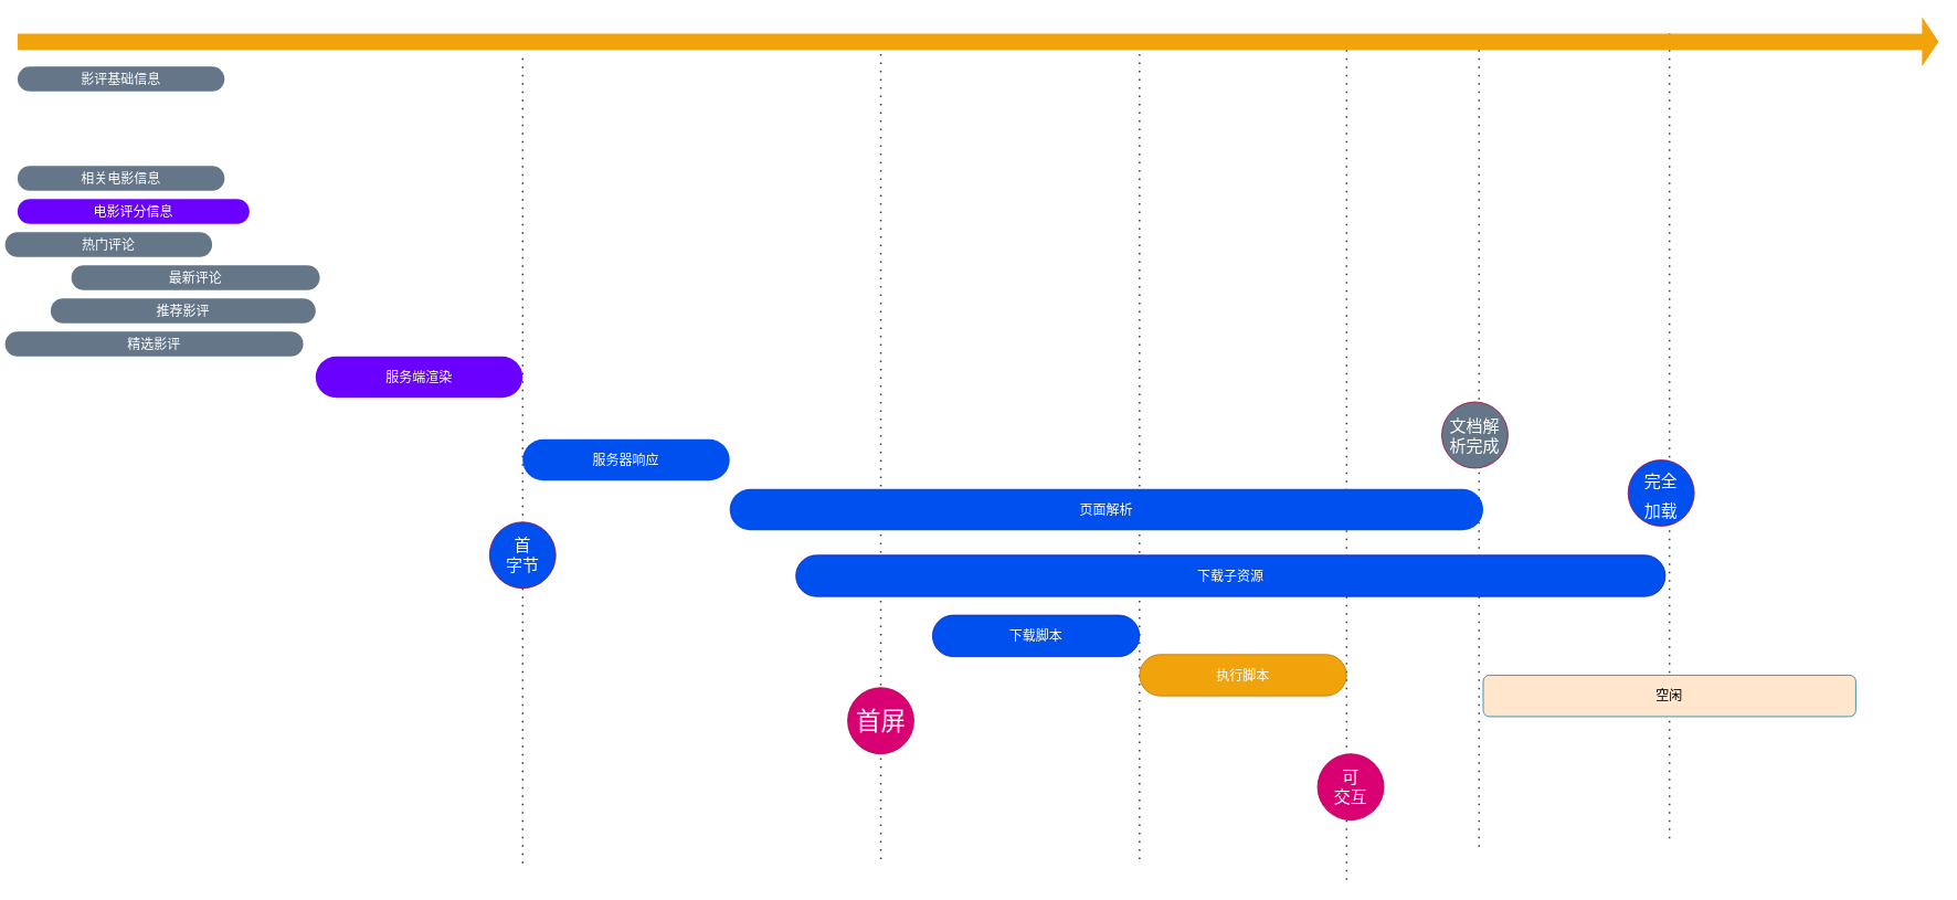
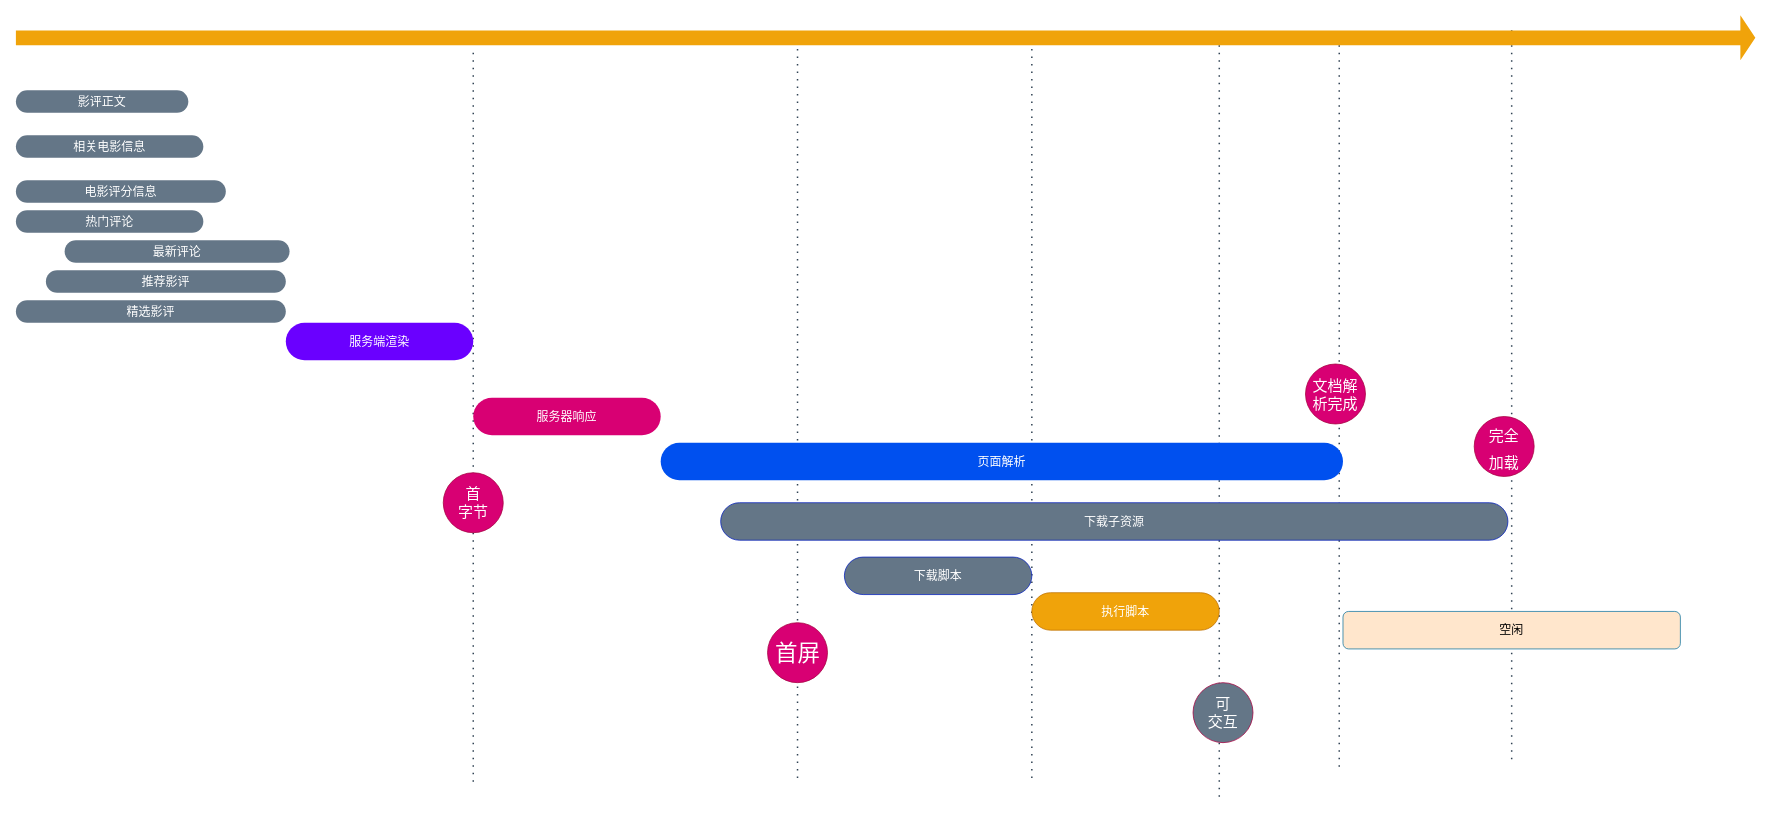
- <mxCell id="8" value="影评基础信息" style="rounded=1;whiteSpace=wrap;html=1;fillColor=#647687;strokeColor=none;fontColor=#ffffff;arcSize=50;fontSize=16;" vertex="1" parent="1"><mxGeometry x="20" y="80" width="250" height="30" as="geometry" /></mxCell>
+ <mxCell id="9" value="影评正文" style="rounded=1;whiteSpace=wrap;html=1;fillColor=#647687;strokeColor=none;fontColor=#ffffff;arcSize=50;fontSize=16;" vertex="1" parent="1"><mxGeometry x="20" y="120" width="230" height="30" as="geometry" /></mxCell>
- <mxCell id="10" value="相关电影信息" style="rounded=1;whiteSpace=wrap;html=1;fillColor=#647687;strokeColor=none;fontColor=#ffffff;arcSize=50;fontSize=16;" vertex="1" parent="1"><mxGeometry x="20" y="200" width="250" height="30" as="geometry" /></mxCell>
+ <mxCell id="10" value="相关电影信息" style="rounded=1;whiteSpace=wrap;html=1;fillColor=#647687;strokeColor=none;fontColor=#ffffff;arcSize=50;fontSize=16;" vertex="1" parent="1"><mxGeometry x="20" y="180" width="250" height="30" as="geometry" /></mxCell>
- <mxCell id="11" value="电影评分信息" style="rounded=1;whiteSpace=wrap;html=1;fillColor=#6a00ff;strokeColor=none;fontColor=#ffffff;arcSize=50;fontSize=16;" vertex="1" parent="1"><mxGeometry x="20" y="240" width="280" height="30" as="geometry" /></mxCell>
+ <mxCell id="11" value="电影评分信息" style="rounded=1;whiteSpace=wrap;html=1;fillColor=#647687;strokeColor=none;fontColor=#ffffff;arcSize=50;fontSize=16;" vertex="1" parent="1"><mxGeometry x="20" y="240" width="280" height="30" as="geometry" /></mxCell>
- <mxCell id="12" value="热门评论" style="rounded=1;whiteSpace=wrap;html=1;fillColor=#647687;strokeColor=none;fontColor=#ffffff;arcSize=50;fontSize=16;" vertex="1" parent="1"><mxGeometry x="5" y="280" width="250" height="30" as="geometry" /></mxCell>
+ <mxCell id="12" value="热门评论" style="rounded=1;whiteSpace=wrap;html=1;fillColor=#647687;strokeColor=none;fontColor=#ffffff;arcSize=50;fontSize=16;" vertex="1" parent="1"><mxGeometry x="20" y="280" width="250" height="30" as="geometry" /></mxCell>
- <mxCell id="15" value="精选影评" style="rounded=1;whiteSpace=wrap;html=1;fillColor=#647687;strokeColor=none;fontColor=#ffffff;arcSize=50;fontSize=16;" vertex="1" parent="1"><mxGeometry x="5" y="400" width="360" height="30" as="geometry" /></mxCell>
+ <mxCell id="15" value="精选影评" style="rounded=1;whiteSpace=wrap;html=1;fillColor=#647687;strokeColor=none;fontColor=#ffffff;arcSize=50;fontSize=16;" vertex="1" parent="1"><mxGeometry x="20" y="400" width="360" height="30" as="geometry" /></mxCell>
- <mxCell id="28" value="文档解析完成" style="ellipse;whiteSpace=wrap;html=1;aspect=fixed;fontFamily=Verdana;fontSize=20;fontColor=#ffffff;fillColor=#647687;strokeColor=#A50040;" vertex="1" parent="1"><mxGeometry x="1740" y="485" width="80" height="80" as="geometry" /></mxCell>
+ <mxCell id="28" value="文档解析完成" style="ellipse;whiteSpace=wrap;html=1;aspect=fixed;fontFamily=Verdana;fontSize=20;fontColor=#ffffff;fillColor=#d80073;strokeColor=#A50040;" vertex="1" parent="1"><mxGeometry x="1740" y="485" width="80" height="80" as="geometry" /></mxCell>
- <mxCell id="17" value="服务器响应" style="rounded=1;whiteSpace=wrap;html=1;fillColor=#0050ef;strokeColor=none;fontColor=#ffffff;arcSize=50;fontSize=16;" vertex="1" parent="1"><mxGeometry x="630" y="530" width="250" height="50" as="geometry" /></mxCell>
+ <mxCell id="17" value="服务器响应" style="rounded=1;whiteSpace=wrap;html=1;fillColor=#d80073;strokeColor=none;fontColor=#ffffff;arcSize=50;fontSize=16;" vertex="1" parent="1"><mxGeometry x="630" y="530" width="250" height="50" as="geometry" /></mxCell>
- <mxCell id="22" value="&lt;font style=&quot;font-size: 20px&quot;&gt;完全&lt;br&gt;加载&lt;/font&gt;" style="ellipse;whiteSpace=wrap;html=1;aspect=fixed;fontFamily=Verdana;fontSize=30;fontColor=#ffffff;fillColor=#0050ef;strokeColor=#A50040;" vertex="1" parent="1"><mxGeometry x="1965" y="555" width="80" height="80" as="geometry" /></mxCell>
+ <mxCell id="22" value="&lt;font style=&quot;font-size: 20px&quot;&gt;完全&lt;br&gt;加载&lt;/font&gt;" style="ellipse;whiteSpace=wrap;html=1;aspect=fixed;fontFamily=Verdana;fontSize=30;fontColor=#ffffff;fillColor=#d80073;strokeColor=#A50040;" vertex="1" parent="1"><mxGeometry x="1965" y="555" width="80" height="80" as="geometry" /></mxCell>
- <mxCell id="25" value="首&lt;br style=&quot;font-size: 20px;&quot;&gt;字节" style="ellipse;whiteSpace=wrap;html=1;aspect=fixed;fontFamily=Verdana;fontSize=20;fontColor=#ffffff;fillColor=#0050ef;strokeColor=#A50040;" vertex="1" parent="1"><mxGeometry x="590" y="630" width="80" height="80" as="geometry" /></mxCell>
+ <mxCell id="25" value="首&lt;br style=&quot;font-size: 20px;&quot;&gt;字节" style="ellipse;whiteSpace=wrap;html=1;aspect=fixed;fontFamily=Verdana;fontSize=20;fontColor=#ffffff;fillColor=#d80073;strokeColor=#A50040;" vertex="1" parent="1"><mxGeometry x="590" y="630" width="80" height="80" as="geometry" /></mxCell>
- <mxCell id="27" value="下载子资源" style="rounded=1;whiteSpace=wrap;html=1;fillColor=#0050ef;strokeColor=#001DBC;fontColor=#ffffff;arcSize=50;fontSize=16;" vertex="1" parent="1"><mxGeometry x="960" y="670" width="1050" height="50" as="geometry" /></mxCell>
+ <mxCell id="27" value="下载子资源" style="rounded=1;whiteSpace=wrap;html=1;fillColor=#647687;strokeColor=#001DBC;fontColor=#ffffff;arcSize=50;fontSize=16;" vertex="1" parent="1"><mxGeometry x="960" y="670" width="1050" height="50" as="geometry" /></mxCell>
- <mxCell id="19" value="下载脚本" style="rounded=1;whiteSpace=wrap;html=1;fillColor=#0050ef;strokeColor=#001DBC;fontColor=#ffffff;arcSize=50;fontSize=16;" vertex="1" parent="1"><mxGeometry x="1125" y="742.5" width="250" height="50" as="geometry" /></mxCell>
+ <mxCell id="19" value="下载脚本" style="rounded=1;whiteSpace=wrap;html=1;fillColor=#647687;strokeColor=#001DBC;fontColor=#ffffff;arcSize=50;fontSize=16;" vertex="1" parent="1"><mxGeometry x="1125" y="742.5" width="250" height="50" as="geometry" /></mxCell>
- <mxCell id="23" value="可&lt;br style=&quot;font-size: 20px;&quot;&gt;交互" style="ellipse;whiteSpace=wrap;html=1;aspect=fixed;fontFamily=Verdana;fontSize=20;fontColor=#ffffff;fillColor=#d80073;strokeColor=#A50040;" vertex="1" parent="1"><mxGeometry x="1590" y="910" width="80" height="80" as="geometry" /></mxCell>
+ <mxCell id="23" value="可&lt;br style=&quot;font-size: 20px;&quot;&gt;交互" style="ellipse;whiteSpace=wrap;html=1;aspect=fixed;fontFamily=Verdana;fontSize=20;fontColor=#ffffff;fillColor=#647687;strokeColor=#A50040;" vertex="1" parent="1"><mxGeometry x="1590" y="910" width="80" height="80" as="geometry" /></mxCell>
